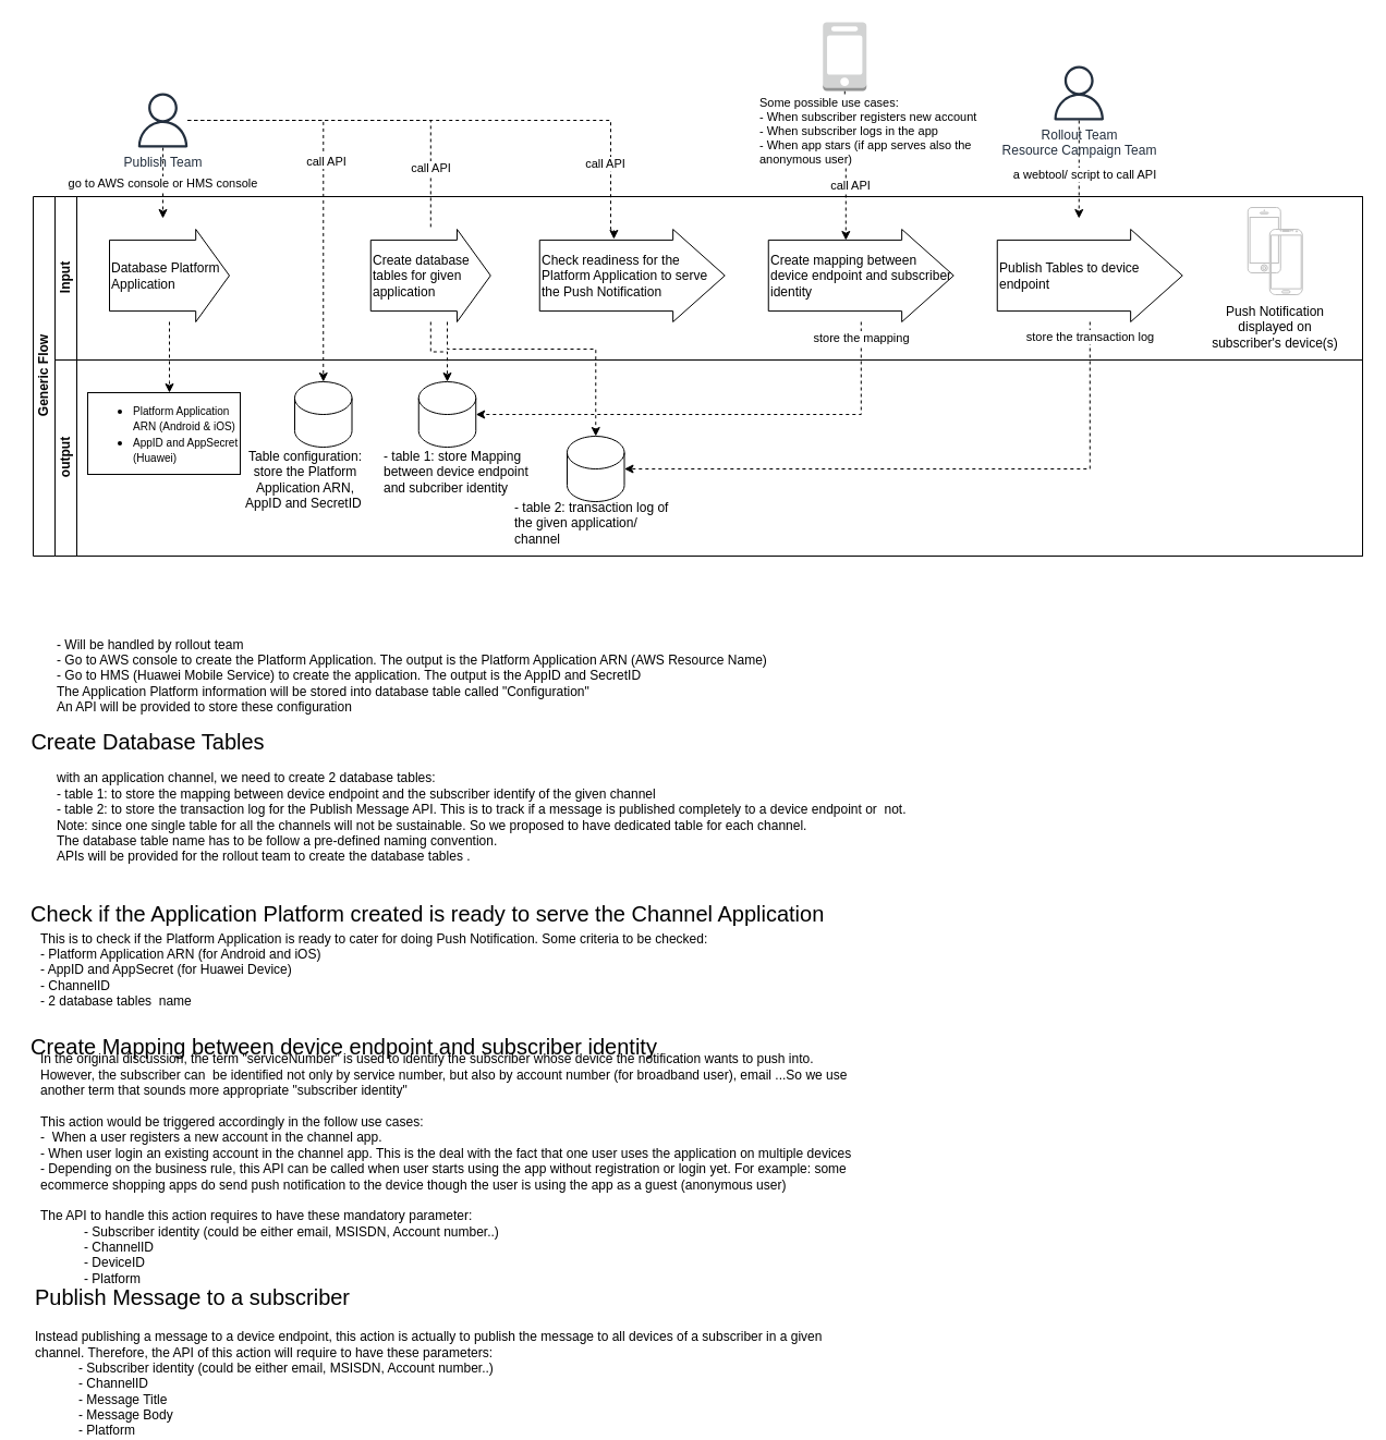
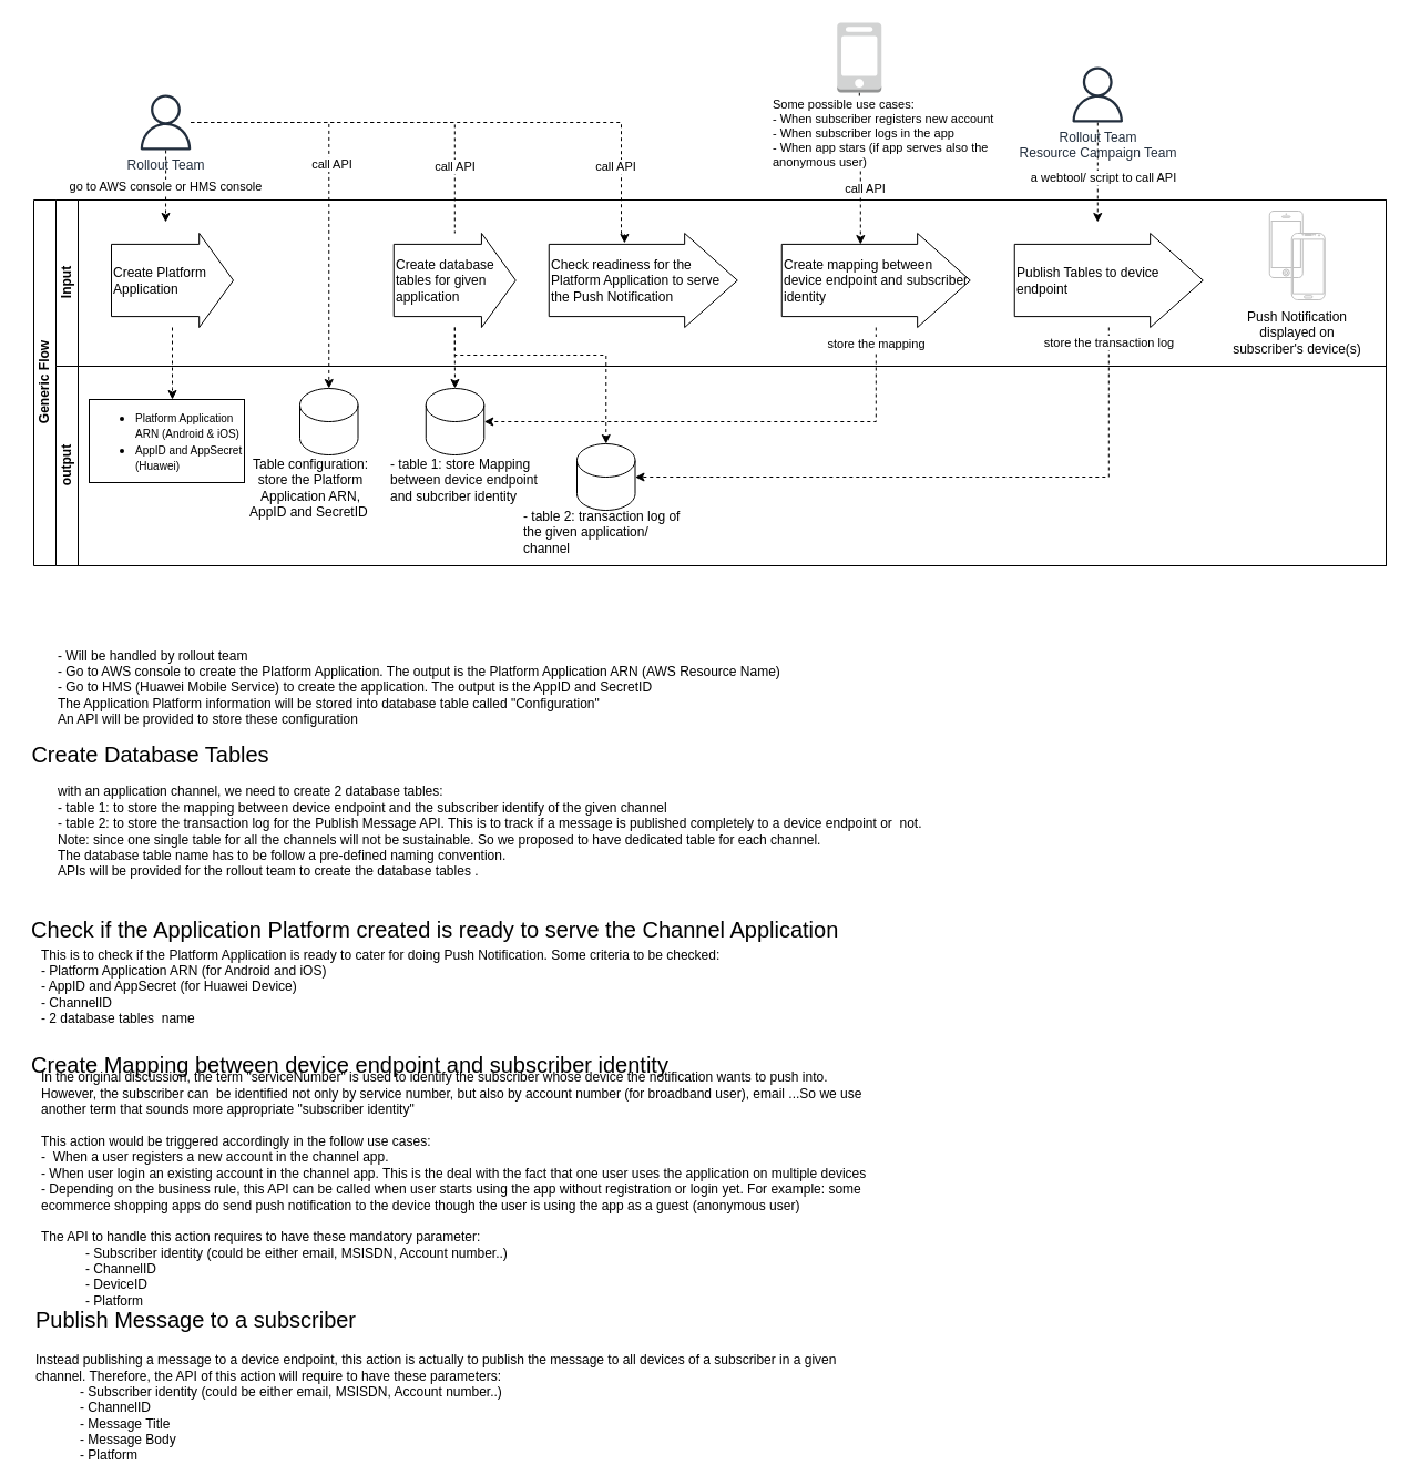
- <mxCell id="32" value="Publish Team" style="outlineConnect=0;fontColor=#232F3E;gradientColor=none;fillColor=#232F3E;strokeColor=none;dashed=0;verticalLabelPosition=bottom;verticalAlign=top;align=center;html=1;fontSize=12;fontStyle=0;aspect=fixed;pointerEvents=1;shape=mxgraph.aws4.user;" parent="1" vertex="1"><mxGeometry x="124" y="85" width="50" height="50" as="geometry" /></mxCell>
+ <mxCell id="32" value="Rollout Team" style="outlineConnect=0;fontColor=#232F3E;gradientColor=none;fillColor=#232F3E;strokeColor=none;dashed=0;verticalLabelPosition=bottom;verticalAlign=top;align=center;html=1;fontSize=12;fontStyle=0;aspect=fixed;pointerEvents=1;shape=mxgraph.aws4.user;" parent="1" vertex="1"><mxGeometry x="124" y="85" width="50" height="50" as="geometry" /></mxCell>
- <mxCell id="9" value="&lt;span style=&quot;text-align: center&quot;&gt;Create database tables for given application&lt;/span&gt;" style="shape=singleArrow;whiteSpace=wrap;html=1;align=left;arrowWidth=0.767;arrowSize=0.28;" parent="7" vertex="1"><mxGeometry x="289.75" y="30" width="110" height="85" as="geometry" /></mxCell>
+ <mxCell id="9" value="&lt;span style=&quot;text-align: center&quot;&gt;Create database tables for given application&lt;/span&gt;" style="shape=singleArrow;whiteSpace=wrap;html=1;align=left;arrowWidth=0.767;arrowSize=0.28;" parent="7" vertex="1"><mxGeometry x="304.75" y="30" width="110" height="85" as="geometry" /></mxCell>
- <mxCell id="8" value="&lt;span style=&quot;text-align: center&quot;&gt;Database Platform Application&lt;/span&gt;" style="shape=singleArrow;whiteSpace=wrap;html=1;align=left;arrowWidth=0.767;arrowSize=0.28;" parent="7" vertex="1"><mxGeometry x="50" y="30" width="110" height="85" as="geometry" /></mxCell>
+ <mxCell id="8" value="&lt;span style=&quot;text-align: center&quot;&gt;Create Platform Application&lt;/span&gt;" style="shape=singleArrow;whiteSpace=wrap;html=1;align=left;arrowWidth=0.767;arrowSize=0.28;" parent="7" vertex="1"><mxGeometry x="50" y="30" width="110" height="85" as="geometry" /></mxCell>
